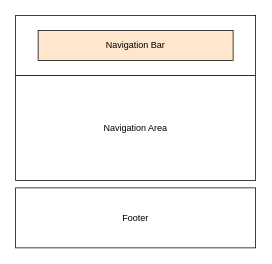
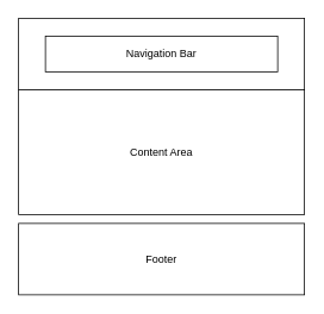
- <mxCell id="5" value="Navigation Bar" style="rounded=0;whiteSpace=wrap;html=1;fillColor=#ffe6cc;" vertex="1" parent="1"><mxGeometry x="50" y="40" width="260" height="40" as="geometry" /></mxCell>
+ <mxCell id="5" value="Navigation Bar" style="rounded=0;whiteSpace=wrap;html=1;" vertex="1" parent="1"><mxGeometry x="50" y="40" width="260" height="40" as="geometry" /></mxCell>
- <mxCell id="3" value="Navigation Area" style="rounded=0;whiteSpace=wrap;html=1;" vertex="1" parent="1"><mxGeometry x="20" y="100" width="320" height="140" as="geometry" /></mxCell>
+ <mxCell id="3" value="Content Area" style="rounded=0;whiteSpace=wrap;html=1;" vertex="1" parent="1"><mxGeometry x="20" y="100" width="320" height="140" as="geometry" /></mxCell>
